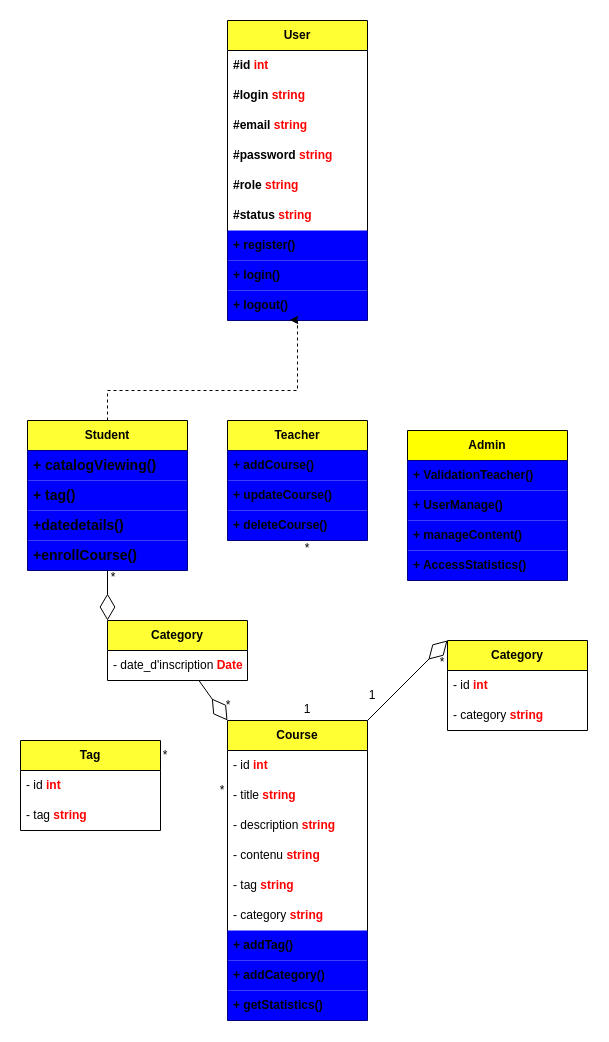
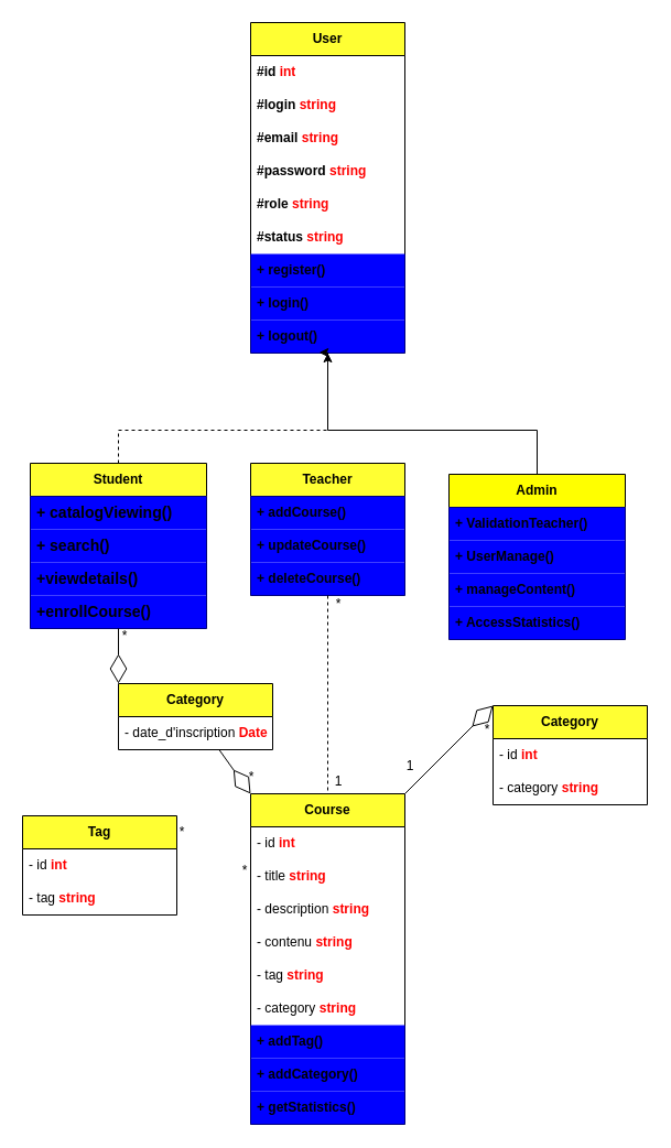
+ <mxCell id="21" style="edgeStyle=orthogonalEdgeStyle;rounded=0;orthogonalLoop=1;jettySize=auto;html=1;" parent="1" source="22" target="11" edge="1"><mxGeometry relative="1" as="geometry"><Array as="points"><mxPoint x="487" y="390" /><mxPoint x="297" y="390" /></Array></mxGeometry></mxCell>
- <mxCell id="4" value="&lt;span style=&quot;font-family: &amp;quot;Nunito Sans&amp;quot;, sans-serif; font-size: 14px; text-align: center;&quot;&gt;+ tag()&amp;nbsp;&lt;/span&gt;" style="text;strokeColor=none;fillColor=#0000FF;align=left;verticalAlign=middle;spacingLeft=4;spacingRight=4;overflow=hidden;points=[[0,0.5],[1,0.5]];portConstraint=eastwest;rotatable=0;whiteSpace=wrap;html=1;fontStyle=1" parent="2" vertex="1"><mxGeometry y="60" width="160" height="30" as="geometry" /></mxCell>
+ <mxCell id="4" value="&lt;span style=&quot;font-family: &amp;quot;Nunito Sans&amp;quot;, sans-serif; font-size: 14px; text-align: center;&quot;&gt;+ search()&amp;nbsp;&lt;/span&gt;" style="text;strokeColor=none;fillColor=#0000FF;align=left;verticalAlign=middle;spacingLeft=4;spacingRight=4;overflow=hidden;points=[[0,0.5],[1,0.5]];portConstraint=eastwest;rotatable=0;whiteSpace=wrap;html=1;fontStyle=1" parent="2" vertex="1"><mxGeometry y="60" width="160" height="30" as="geometry" /></mxCell>
- <mxCell id="5" value="&lt;span style=&quot;font-family: &amp;quot;Nunito Sans&amp;quot;, sans-serif; font-size: 14px; text-align: center;&quot;&gt;+date&lt;/span&gt;&lt;span style=&quot;font-family: &amp;quot;Nunito Sans&amp;quot;, sans-serif; font-size: 14px; text-align: center;&quot;&gt;details&lt;/span&gt;&lt;span style=&quot;font-family: &amp;quot;Nunito Sans&amp;quot;, sans-serif; font-size: 14px; text-align: center;&quot;&gt;()&lt;/span&gt;" style="text;strokeColor=none;fillColor=#0000FF;align=left;verticalAlign=middle;spacingLeft=4;spacingRight=4;overflow=hidden;points=[[0,0.5],[1,0.5]];portConstraint=eastwest;rotatable=0;whiteSpace=wrap;html=1;fontStyle=1" parent="2" vertex="1"><mxGeometry y="90" width="160" height="30" as="geometry" /></mxCell>
+ <mxCell id="5" value="&lt;span style=&quot;font-family: &amp;quot;Nunito Sans&amp;quot;, sans-serif; font-size: 14px; text-align: center;&quot;&gt;+view&lt;/span&gt;&lt;span style=&quot;font-family: &amp;quot;Nunito Sans&amp;quot;, sans-serif; font-size: 14px; text-align: center;&quot;&gt;details&lt;/span&gt;&lt;span style=&quot;font-family: &amp;quot;Nunito Sans&amp;quot;, sans-serif; font-size: 14px; text-align: center;&quot;&gt;()&lt;/span&gt;" style="text;strokeColor=none;fillColor=#0000FF;align=left;verticalAlign=middle;spacingLeft=4;spacingRight=4;overflow=hidden;points=[[0,0.5],[1,0.5]];portConstraint=eastwest;rotatable=0;whiteSpace=wrap;html=1;fontStyle=1" parent="2" vertex="1"><mxGeometry y="90" width="160" height="30" as="geometry" /></mxCell>
+ <mxCell id="54" value="" style="endArrow=none;dashed=1;html=1;rounded=0;entryX=0.5;entryY=0;entryDx=0;entryDy=0;" parent="1" source="7" target="27" edge="1"><mxGeometry width="50" height="50" relative="1" as="geometry"><mxPoint x="297" y="540" as="sourcePoint" /><mxPoint x="303" y="620" as="targetPoint" /></mxGeometry></mxCell>
